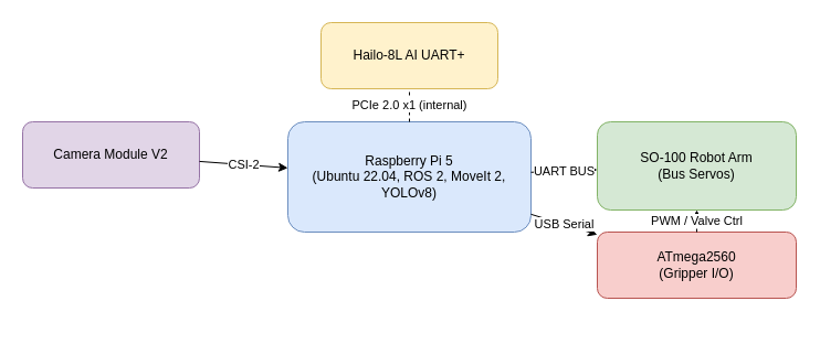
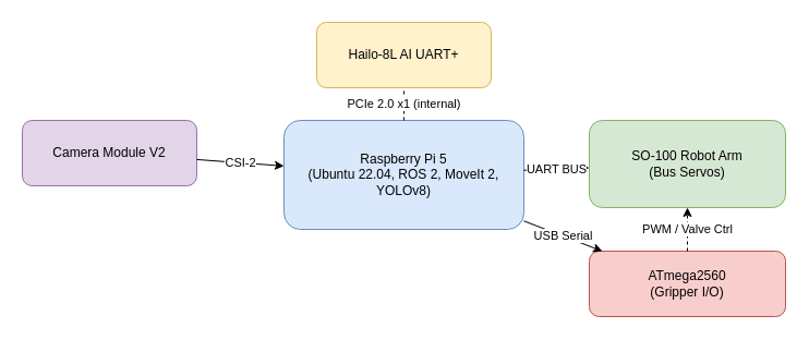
- <mxCell id="6" value="ATmega2560&#10;(Gripper I/O)" style="rounded=1;whiteSpace=wrap;html=1;fillColor=#f8cecc;strokeColor=#b85450;" vertex="1" parent="1"><mxGeometry x="540" y="210" width="180" height="60" as="geometry" /></mxCell>
+ <mxCell id="6" value="ATmega2560&#10;(Gripper I/O)" style="rounded=1;whiteSpace=wrap;html=1;fillColor=#f8cecc;strokeColor=#b85450;" vertex="1" parent="1"><mxGeometry x="540" y="230" width="180" height="60" as="geometry" /></mxCell>
